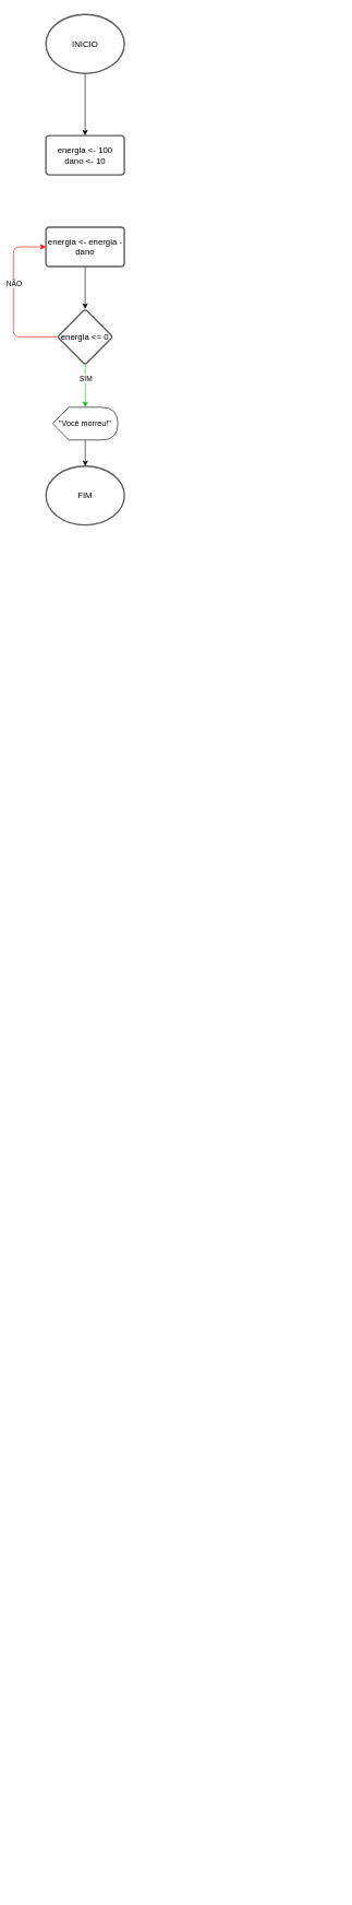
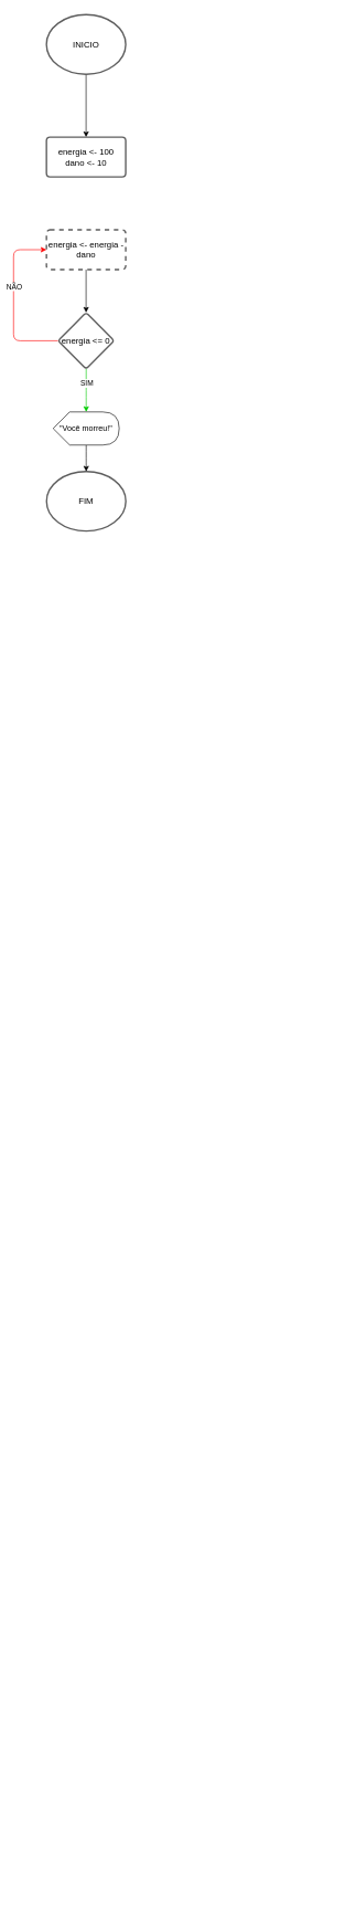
- <mxCell id="9" value="energia &amp;lt;- energia - dano" style="whiteSpace=wrap;html=1;fontSize=13;strokeColor=#5e5e5e;spacing=3.8;rounded=1;arcSize=9;strokeWidth=2.3;" vertex="1" parent="1"><mxGeometry x="69.85" y="345" width="120" height="60" as="geometry" /></mxCell>
+ <mxCell id="9" value="energia &amp;lt;- energia - dano" style="whiteSpace=wrap;html=1;fontSize=13;strokeColor=#5e5e5e;spacing=3.8;rounded=1;arcSize=9;strokeWidth=2.3;dashed=1;" vertex="1" parent="1"><mxGeometry x="69.85" y="345" width="120" height="60" as="geometry" /></mxCell>
